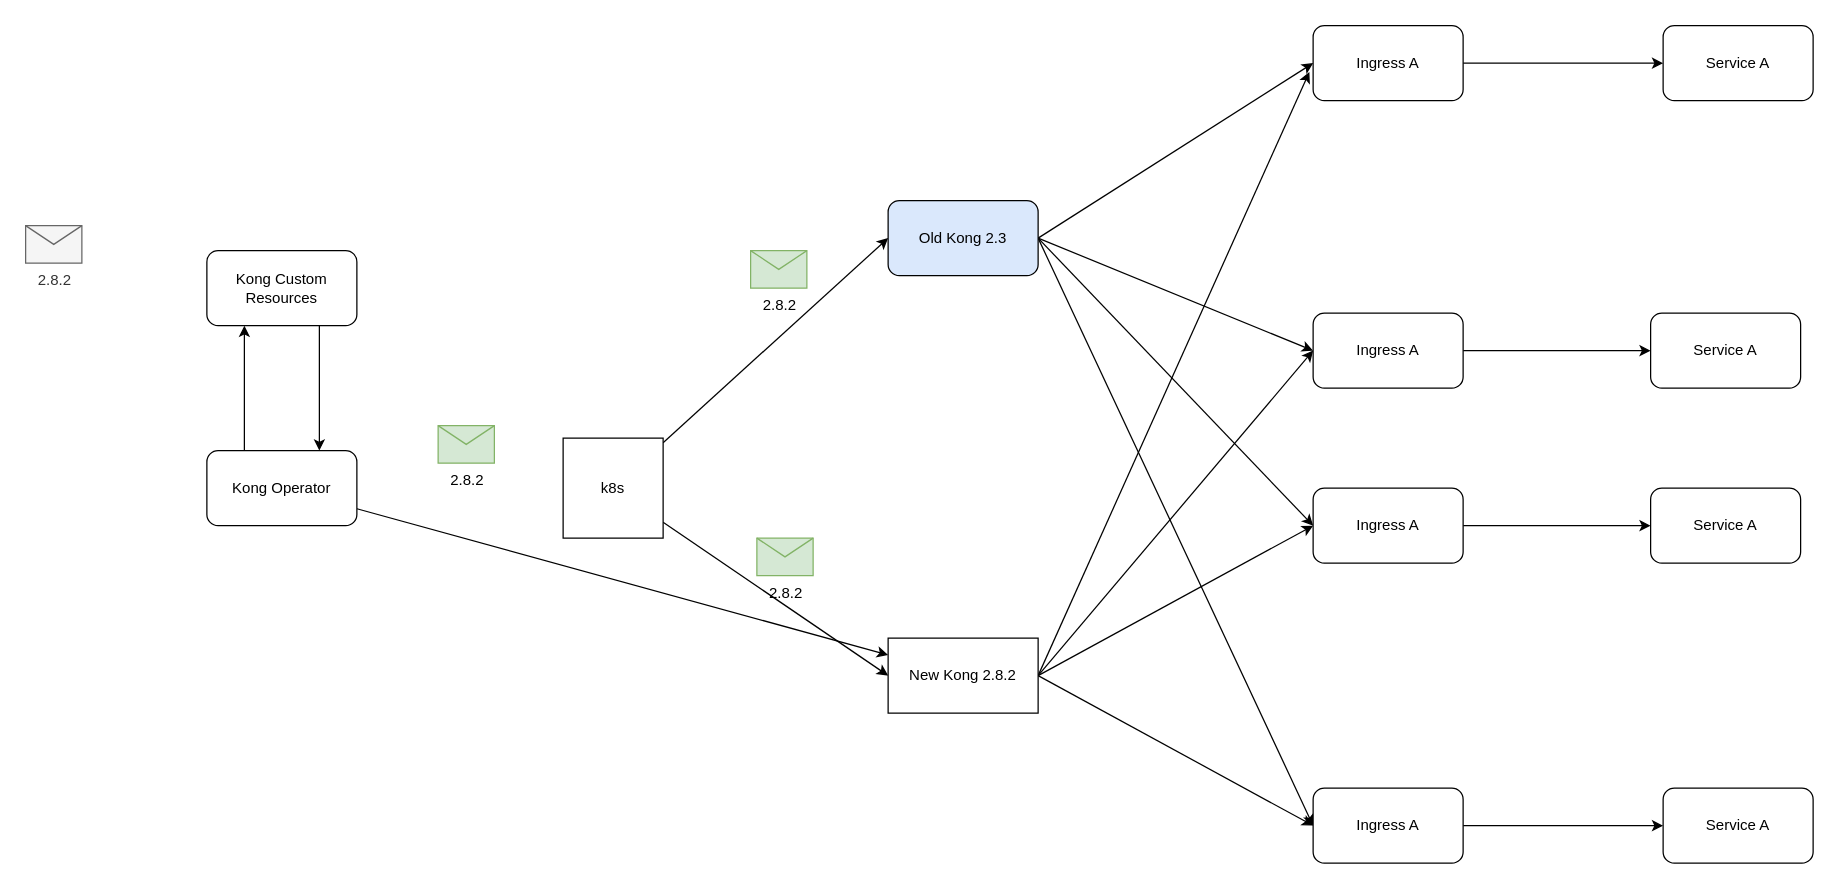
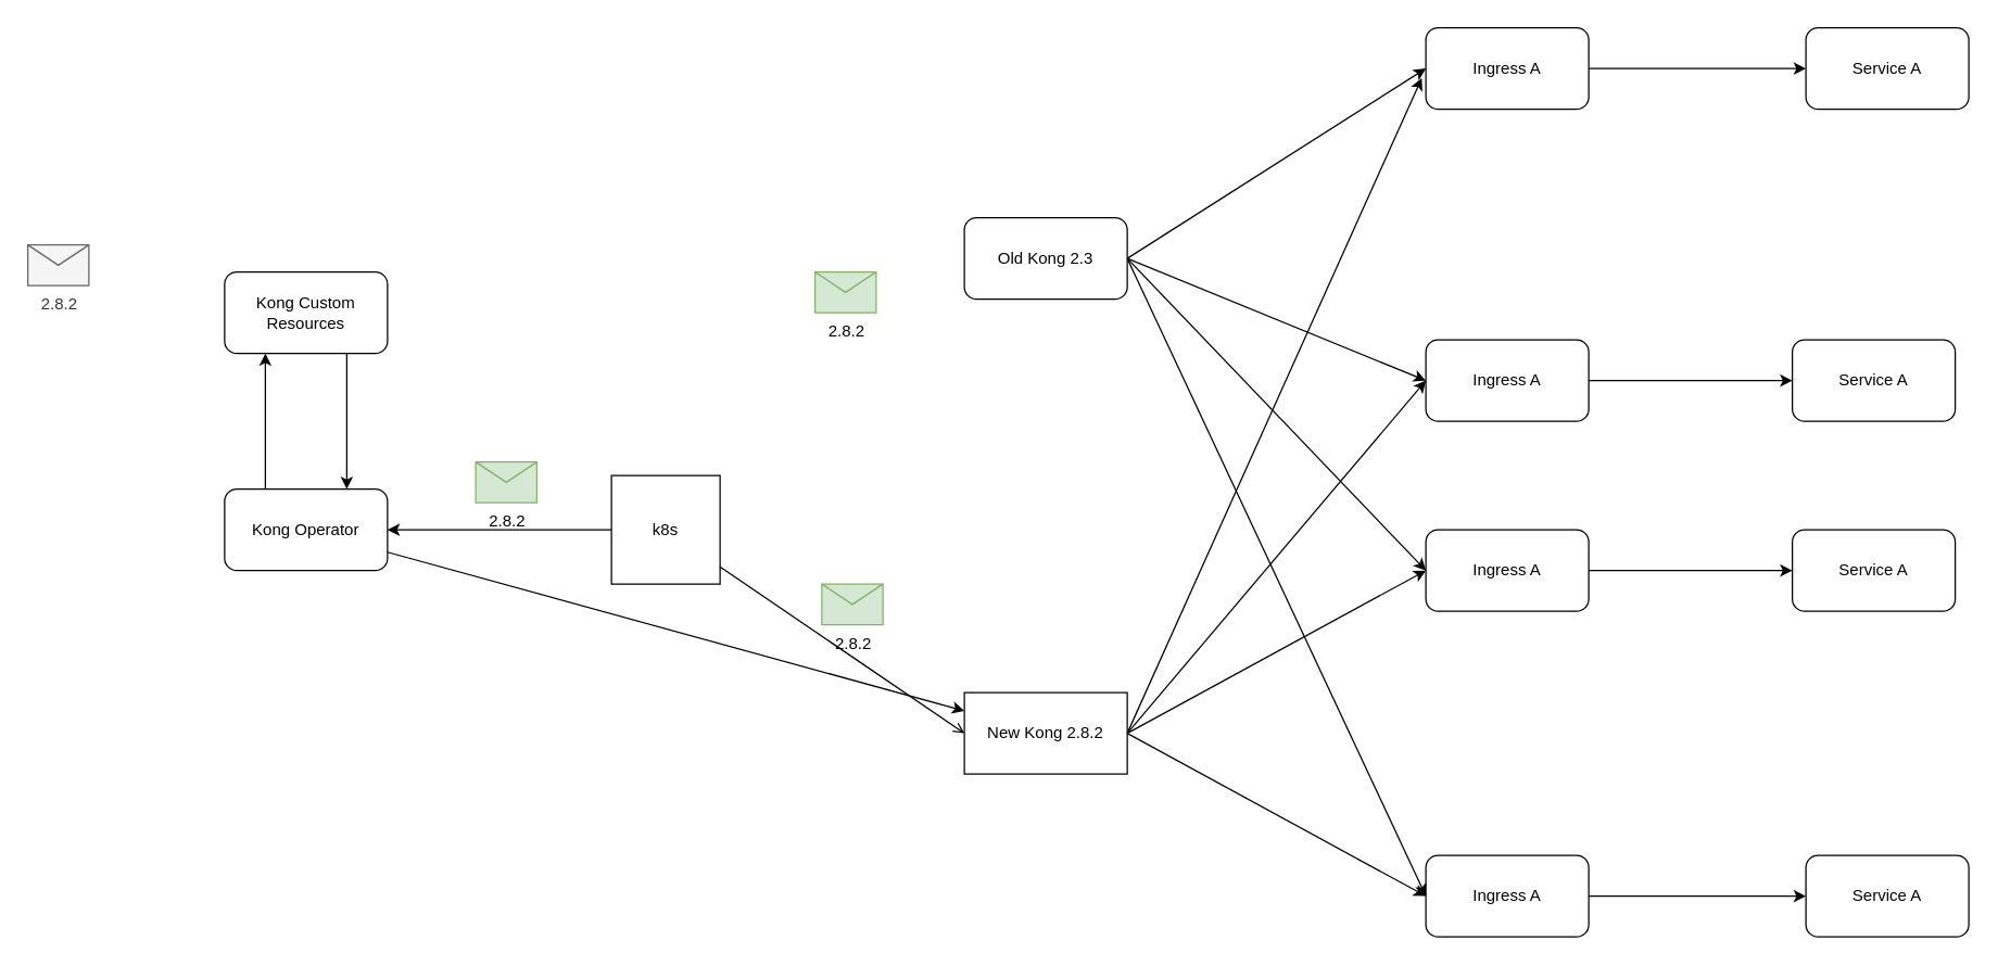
- <mxCell id="14" value="Old Kong 2.3" style="rounded=1;whiteSpace=wrap;html=1;fillColor=#dae8fc;" vertex="1" parent="1"><mxGeometry x="710" y="160" width="120" height="60" as="geometry" /></mxCell>
+ <mxCell id="14" value="Old Kong 2.3" style="rounded=1;whiteSpace=wrap;html=1;" vertex="1" parent="1"><mxGeometry x="710" y="160" width="120" height="60" as="geometry" /></mxCell>
- <mxCell id="7" style="edgeStyle=none;rounded=0;orthogonalLoop=1;jettySize=auto;html=1;entryX=0;entryY=0.5;entryDx=0;entryDy=0;" edge="1" parent="1" source="9" target="14"><mxGeometry relative="1" as="geometry" /></mxCell>
+ <mxCell id="7" style="edgeStyle=none;rounded=0;orthogonalLoop=1;jettySize=auto;html=1;" edge="1" parent="1" source="9" target="6"><mxGeometry relative="1" as="geometry" /></mxCell>
- <mxCell id="8" style="edgeStyle=none;rounded=0;orthogonalLoop=1;jettySize=auto;html=1;entryX=0;entryY=0.5;entryDx=0;entryDy=0;" edge="1" parent="1" source="9" target="19"><mxGeometry relative="1" as="geometry" /></mxCell>
+ <mxCell id="8" style="edgeStyle=none;rounded=0;orthogonalLoop=1;jettySize=auto;html=1;entryX=0;entryY=0.5;entryDx=0;entryDy=0;endArrow=open;" edge="1" parent="1" source="9" target="19"><mxGeometry relative="1" as="geometry" /></mxCell>
